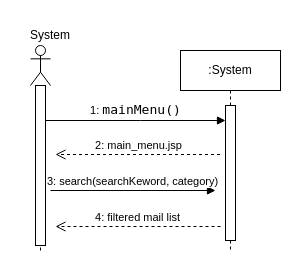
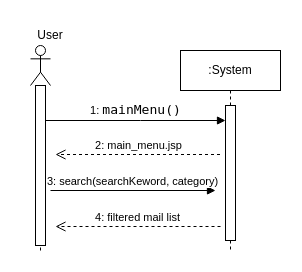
- <mxCell id="6" value="System" style="text;html=1;align=center;verticalAlign=middle;whiteSpace=wrap;rounded=0;" parent="1" vertex="1"><mxGeometry x="20" y="20" width="60" height="30" as="geometry" /></mxCell>
+ <mxCell id="6" value="User" style="text;html=1;align=center;verticalAlign=middle;whiteSpace=wrap;rounded=0;" parent="1" vertex="1"><mxGeometry x="20" y="20" width="60" height="30" as="geometry" /></mxCell>
